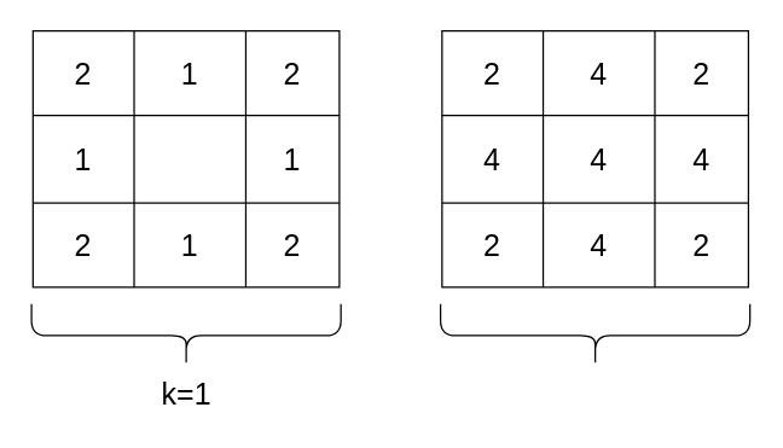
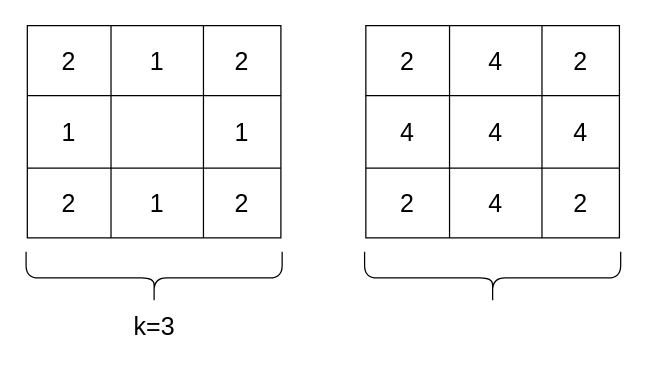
- <mxCell id="16" value="k=1" style="text;html=1;strokeColor=none;fillColor=none;align=center;verticalAlign=middle;whiteSpace=wrap;rounded=0;fontSize=20;" vertex="1" parent="1"><mxGeometry x="93" y="245" width="60" height="30" as="geometry" /></mxCell>
+ <mxCell id="16" value="k=3" style="text;html=1;strokeColor=none;fillColor=none;align=center;verticalAlign=middle;whiteSpace=wrap;rounded=0;fontSize=20;" vertex="1" parent="1"><mxGeometry x="93" y="245" width="60" height="30" as="geometry" /></mxCell>
